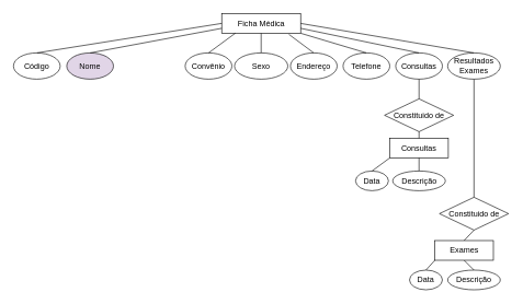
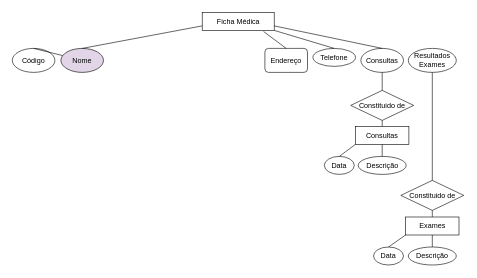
- <mxCell id="11" value="" style="endArrow=none;html=1;entryX=0;entryY=0.5;entryDx=0;entryDy=0;exitX=0.5;exitY=0;exitDx=0;exitDy=0;" edge="1" parent="1" source="3" target="2"><mxGeometry width="50" height="50" relative="1" as="geometry"><mxPoint x="196" y="250" as="sourcePoint" /><mxPoint x="246" y="200" as="targetPoint" /></mxGeometry></mxCell>
+ <mxCell id="11" value="" style="endArrow=none;html=1;exitX=0.5;exitY=0;exitDx=0;exitDy=0;" edge="1" parent="1" source="3" target="4"><mxGeometry width="50" height="50" relative="1" as="geometry"><mxPoint x="196" y="250" as="sourcePoint" /><mxPoint x="246" y="200" as="targetPoint" /></mxGeometry></mxCell>
- <mxCell id="13" value="" style="endArrow=none;html=1;entryX=1;entryY=0.5;entryDx=0;entryDy=0;exitX=0.5;exitY=0;exitDx=0;exitDy=0;" edge="1" parent="1" source="10" target="2"><mxGeometry width="50" height="50" relative="1" as="geometry"><mxPoint x="296" y="250" as="sourcePoint" /><mxPoint x="346" y="200" as="targetPoint" /></mxGeometry></mxCell>
- <mxCell id="16" value="" style="endArrow=none;html=1;entryX=0.173;entryY=0.997;entryDx=0;entryDy=0;entryPerimeter=0;exitX=0.5;exitY=0;exitDx=0;exitDy=0;" edge="1" parent="1" source="5" target="2"><mxGeometry width="50" height="50" relative="1" as="geometry"><mxPoint x="106" y="250" as="sourcePoint" /><mxPoint x="156" y="200" as="targetPoint" /></mxGeometry></mxCell>
- <mxCell id="17" value="" style="endArrow=none;html=1;entryX=0.5;entryY=1;entryDx=0;entryDy=0;exitX=0.5;exitY=0;exitDx=0;exitDy=0;" edge="1" parent="1" source="6" target="2"><mxGeometry width="50" height="50" relative="1" as="geometry"><mxPoint x="466" y="270" as="sourcePoint" /><mxPoint x="516" y="220" as="targetPoint" /></mxGeometry></mxCell>
- <mxCell id="5" value="Convênio" style="ellipse;whiteSpace=wrap;html=1;" vertex="1" parent="1"><mxGeometry x="281" y="80" width="71" height="40" as="geometry" /></mxCell>
- <mxCell id="6" value="Sexo" style="ellipse;whiteSpace=wrap;html=1;" vertex="1" parent="1"><mxGeometry x="356" y="80" width="81" height="40" as="geometry" /></mxCell>
- <mxCell id="7" value="Endereço" style="ellipse;whiteSpace=wrap;html=1;" vertex="1" parent="1"><mxGeometry x="441" y="80" width="71" height="40" as="geometry" /></mxCell>
+ <mxCell id="7" value="Endereço" style="whiteSpace=wrap;html=1;rounded=1;" vertex="1" parent="1"><mxGeometry x="441" y="80" width="71" height="40" as="geometry" /></mxCell>
- <mxCell id="8" value="Telefone" style="ellipse;whiteSpace=wrap;html=1;" vertex="1" parent="1"><mxGeometry x="521" y="80" width="71" height="40" as="geometry" /></mxCell>
+ <mxCell id="8" value="Telefone" style="ellipse;whiteSpace=wrap;html=1;" vertex="1" parent="1"><mxGeometry x="521" y="80" width="71" height="30" as="geometry" /></mxCell>
- <mxCell id="29" value="Exames" style="rounded=0;whiteSpace=wrap;html=1;" vertex="1" parent="1"><mxGeometry x="660.5" y="366" width="89" height="30" as="geometry" /></mxCell>
+ <mxCell id="29" value="Exames" style="rounded=0;whiteSpace=wrap;html=1;" vertex="1" parent="1"><mxGeometry x="675.5" y="361" width="89" height="30" as="geometry" /></mxCell>
